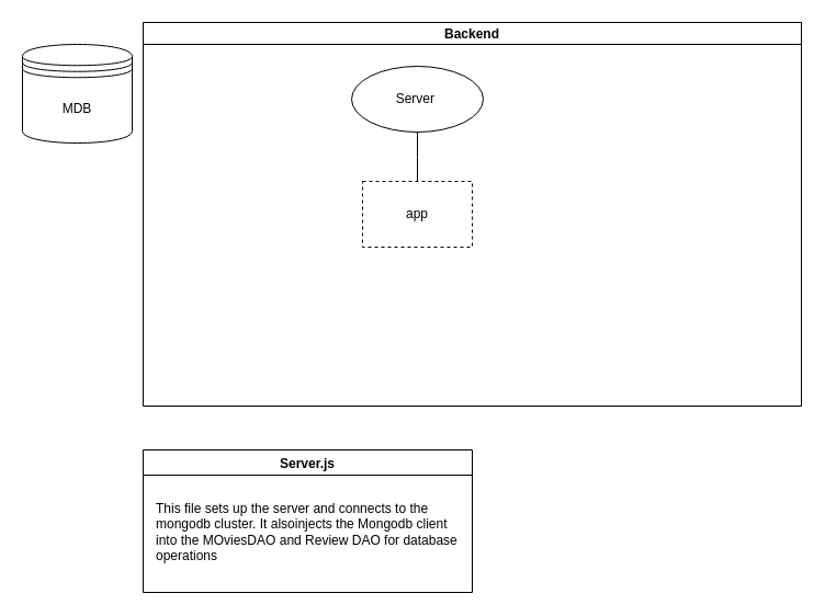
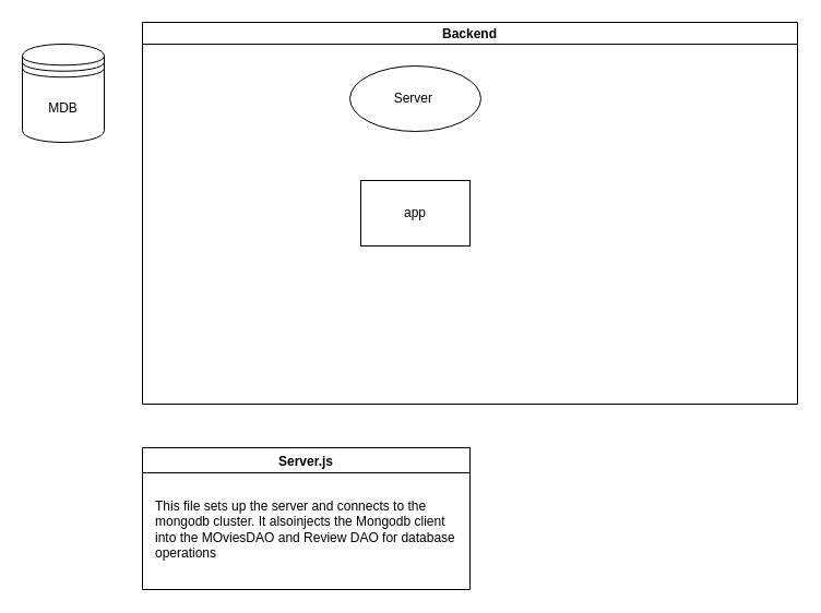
- <mxCell id="2" value="MDB" style="shape=datastore;whiteSpace=wrap;html=1;" vertex="1" parent="1"><mxGeometry x="20" y="40" width="100" height="90" as="geometry" /></mxCell>
+ <mxCell id="2" value="MDB" style="shape=datastore;whiteSpace=wrap;html=1;" vertex="1" parent="1"><mxGeometry x="20" y="40" width="75" height="90" as="geometry" /></mxCell>
- <mxCell id="4" value="" style="edgeStyle=elbowEdgeStyle;elbow=vertical;sourcePerimeterSpacing=0;targetPerimeterSpacing=0;startArrow=none;endArrow=none;rounded=0;curved=0;" edge="1" parent="3" source="5" target="6"><mxGeometry relative="1" as="geometry" /></mxCell>
- <mxCell id="6" value="app" style="whiteSpace=wrap;html=1;align=center;verticalAlign=middle;treeFolding=1;treeMoving=1;newEdgeStyle={&quot;edgeStyle&quot;:&quot;elbowEdgeStyle&quot;,&quot;startArrow&quot;:&quot;none&quot;,&quot;endArrow&quot;:&quot;none&quot;};dashed=1;" vertex="1" parent="3"><mxGeometry x="200" y="145" width="100" height="60" as="geometry" /></mxCell>
+ <mxCell id="6" value="app" style="whiteSpace=wrap;html=1;align=center;verticalAlign=middle;treeFolding=1;treeMoving=1;newEdgeStyle={&quot;edgeStyle&quot;:&quot;elbowEdgeStyle&quot;,&quot;startArrow&quot;:&quot;none&quot;,&quot;endArrow&quot;:&quot;none&quot;};" vertex="1" parent="3"><mxGeometry x="200" y="145" width="100" height="60" as="geometry" /></mxCell>
